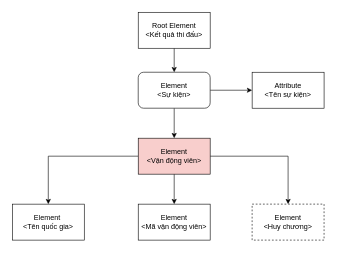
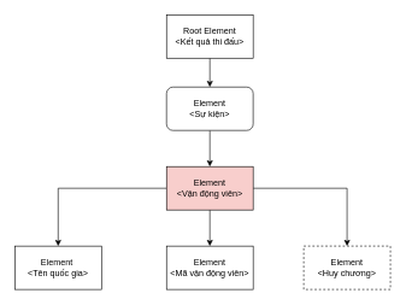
- <mxCell id="4" value="" style="edgeStyle=orthogonalEdgeStyle;rounded=0;orthogonalLoop=1;jettySize=auto;html=1;" edge="1" parent="1" source="6" target="7"><mxGeometry relative="1" as="geometry" /></mxCell>
- <mxCell id="7" value="Attribute&lt;br&gt;&amp;lt;Tên sự kiện&amp;gt;" style="whiteSpace=wrap;html=1;rounded=0;" vertex="1" parent="1"><mxGeometry x="420" y="120" width="120" height="60" as="geometry" /></mxCell>
